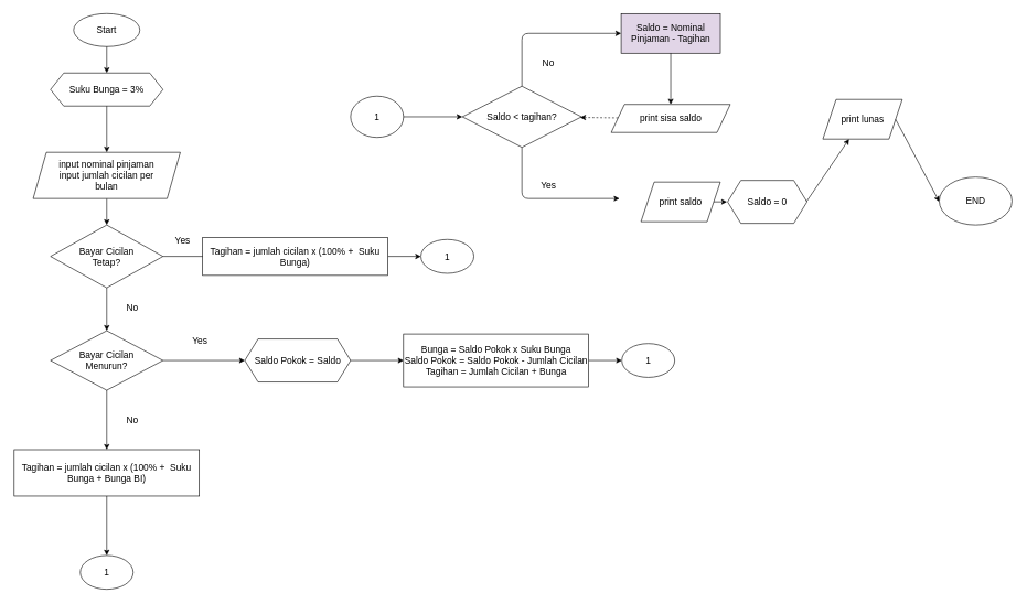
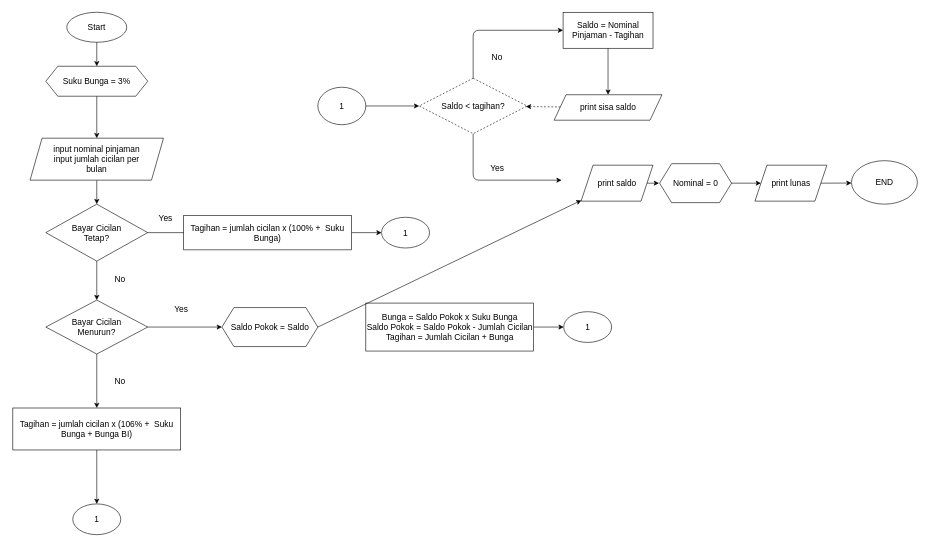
- <mxCell id="28" value="Saldo = Nominal Pinjaman - Tagihan" style="rounded=0;whiteSpace=wrap;html=1;fontSize=14;fillColor=#e1d5e7;" vertex="1" parent="25"><mxGeometry x="240" width="150" height="60" as="geometry" /></mxCell>
+ <mxCell id="28" value="Saldo = Nominal Pinjaman - Tagihan" style="rounded=0;whiteSpace=wrap;html=1;fontSize=14;" vertex="1" parent="25"><mxGeometry x="240" width="150" height="60" as="geometry" /></mxCell>
- <mxCell id="27" value="Saldo &amp;lt; tagihan?" style="rhombus;whiteSpace=wrap;html=1;fontSize=14;" vertex="1" parent="25"><mxGeometry y="110" width="180" height="92.5" as="geometry" /></mxCell>
+ <mxCell id="27" value="Saldo &amp;lt; tagihan?" style="rhombus;whiteSpace=wrap;html=1;fontSize=14;dashed=1;" vertex="1" parent="25"><mxGeometry y="110" width="180" height="92.5" as="geometry" /></mxCell>
- <mxCell id="36" value="print lunas" style="shape=parallelogram;perimeter=parallelogramPerimeter;whiteSpace=wrap;html=1;fixedSize=1;fontSize=14;" vertex="1" parent="25"><mxGeometry x="545" y="130" width="120" height="60" as="geometry" /></mxCell>
+ <mxCell id="36" value="print lunas" style="shape=parallelogram;perimeter=parallelogramPerimeter;whiteSpace=wrap;html=1;fixedSize=1;fontSize=14;" vertex="1" parent="25"><mxGeometry x="560" y="255" width="120" height="60" as="geometry" /></mxCell>
- <mxCell id="39" value="Saldo = 0" style="shape=hexagon;perimeter=hexagonPerimeter2;whiteSpace=wrap;html=1;fixedSize=1;fontSize=14;" vertex="1" parent="25"><mxGeometry x="401" y="252.5" width="120" height="65" as="geometry" /></mxCell>
+ <mxCell id="39" value="Nominal = 0" style="shape=hexagon;perimeter=hexagonPerimeter2;whiteSpace=wrap;html=1;fixedSize=1;fontSize=14;" vertex="1" parent="25"><mxGeometry x="401" y="252.5" width="120" height="65" as="geometry" /></mxCell>
- <mxCell id="45" style="edgeStyle=none;html=1;exitX=1;exitY=0.5;exitDx=0;exitDy=0;entryX=0;entryY=0.5;entryDx=0;entryDy=0;fontSize=14;" edge="1" parent="1" source="46" target="24"><mxGeometry relative="1" as="geometry" /></mxCell>
+ <mxCell id="45" style="edgeStyle=none;html=1;exitX=1;exitY=0.5;exitDx=0;exitDy=0;fontSize=14;" edge="1" parent="1" source="46" target="34"><mxGeometry relative="1" as="geometry" /></mxCell>
- <mxCell id="43" value="Tagihan = jumlah cicilan x (100% +&amp;nbsp; Suku Bunga + Bunga BI)" style="rounded=0;whiteSpace=wrap;html=1;fontSize=14;" vertex="1" parent="1"><mxGeometry x="20" y="680" width="280" height="70" as="geometry" /></mxCell>
+ <mxCell id="43" value="Tagihan = jumlah cicilan x (106% +&amp;nbsp; Suku Bunga + Bunga BI)" style="rounded=0;whiteSpace=wrap;html=1;fontSize=14;" vertex="1" parent="1"><mxGeometry x="20" y="680" width="280" height="70" as="geometry" /></mxCell>
